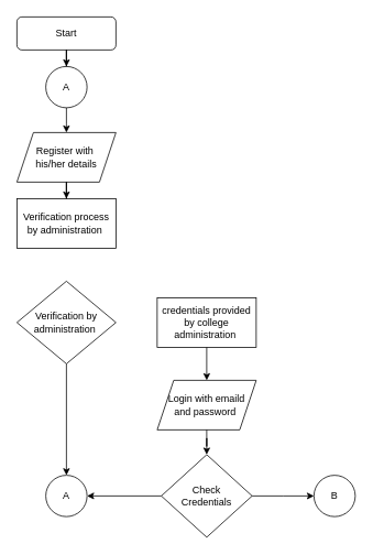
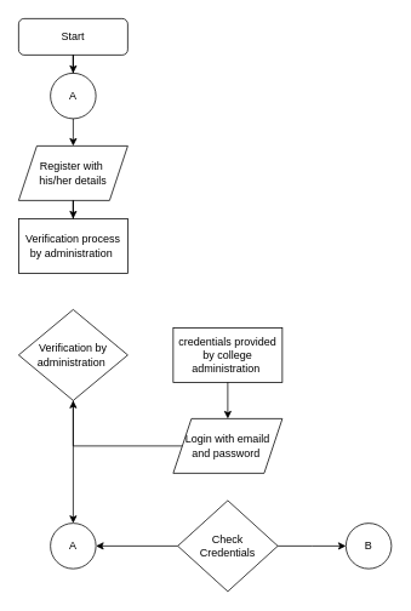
- <mxCell id="6" value="" style="edgeStyle=orthogonalEdgeStyle;rounded=0;orthogonalLoop=1;jettySize=auto;html=1;labelBorderColor=none;labelBackgroundColor=none;fillColor=none;" edge="1" parent="1" source="7" target="10"><mxGeometry relative="1" as="geometry" /></mxCell>
+ <mxCell id="6" value="" style="edgeStyle=orthogonalEdgeStyle;rounded=0;orthogonalLoop=1;jettySize=auto;html=1;labelBorderColor=none;labelBackgroundColor=none;fillColor=none;" edge="1" parent="1" source="7" target="5"><mxGeometry relative="1" as="geometry" /></mxCell>
